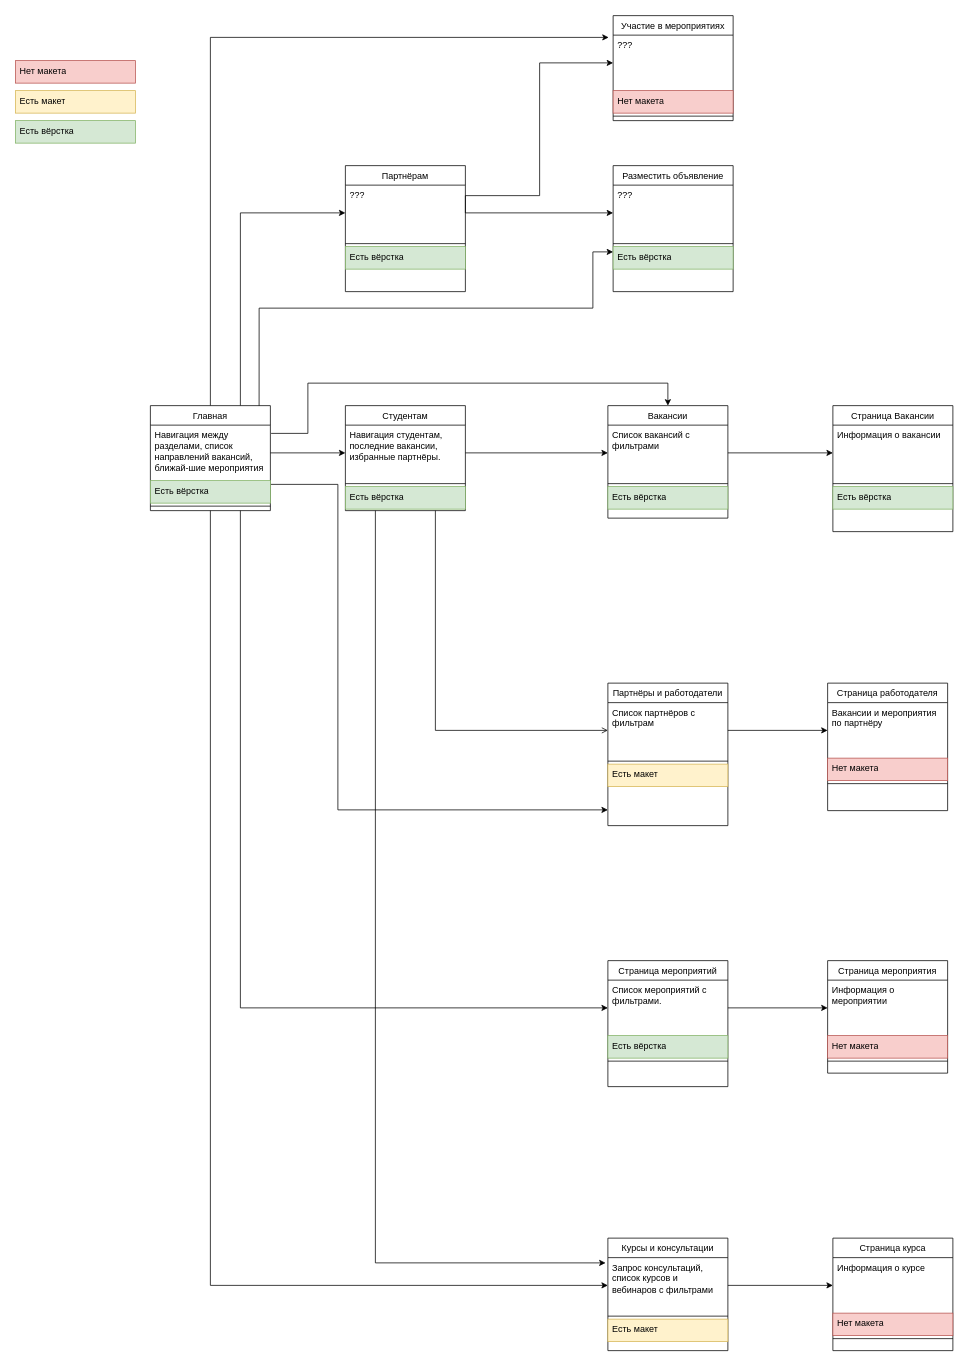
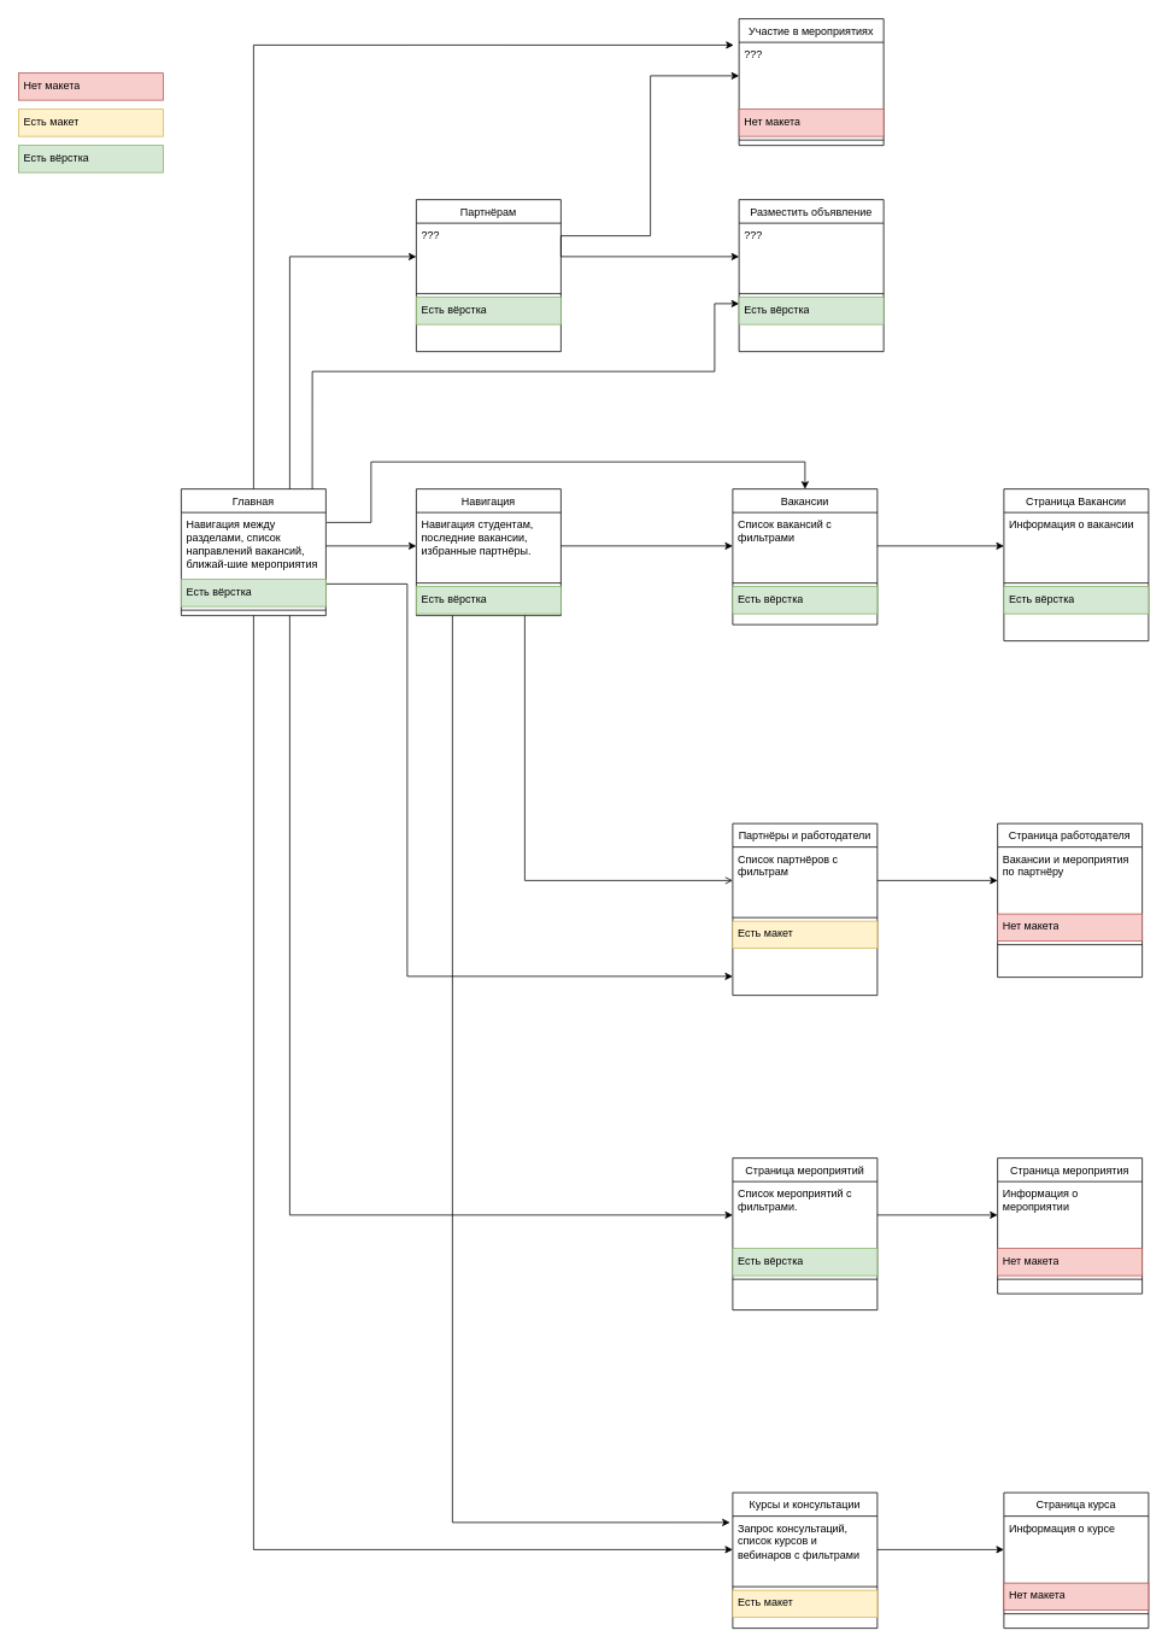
- <mxCell id="14" value="Студентам" style="swimlane;fontStyle=0;align=center;verticalAlign=top;childLayout=stackLayout;horizontal=1;startSize=26;horizontalStack=0;resizeParent=1;resizeLast=0;collapsible=1;marginBottom=0;rounded=0;shadow=0;strokeWidth=1;" parent="1" vertex="1"><mxGeometry x="460" y="540" width="160" height="140" as="geometry"><mxRectangle x="340" y="380" width="170" height="26" as="alternateBounds" /></mxGeometry></mxCell>
+ <mxCell id="14" value="Навигация" style="swimlane;fontStyle=0;align=center;verticalAlign=top;childLayout=stackLayout;horizontal=1;startSize=26;horizontalStack=0;resizeParent=1;resizeLast=0;collapsible=1;marginBottom=0;rounded=0;shadow=0;strokeWidth=1;" parent="1" vertex="1"><mxGeometry x="460" y="540" width="160" height="140" as="geometry"><mxRectangle x="340" y="380" width="170" height="26" as="alternateBounds" /></mxGeometry></mxCell>
